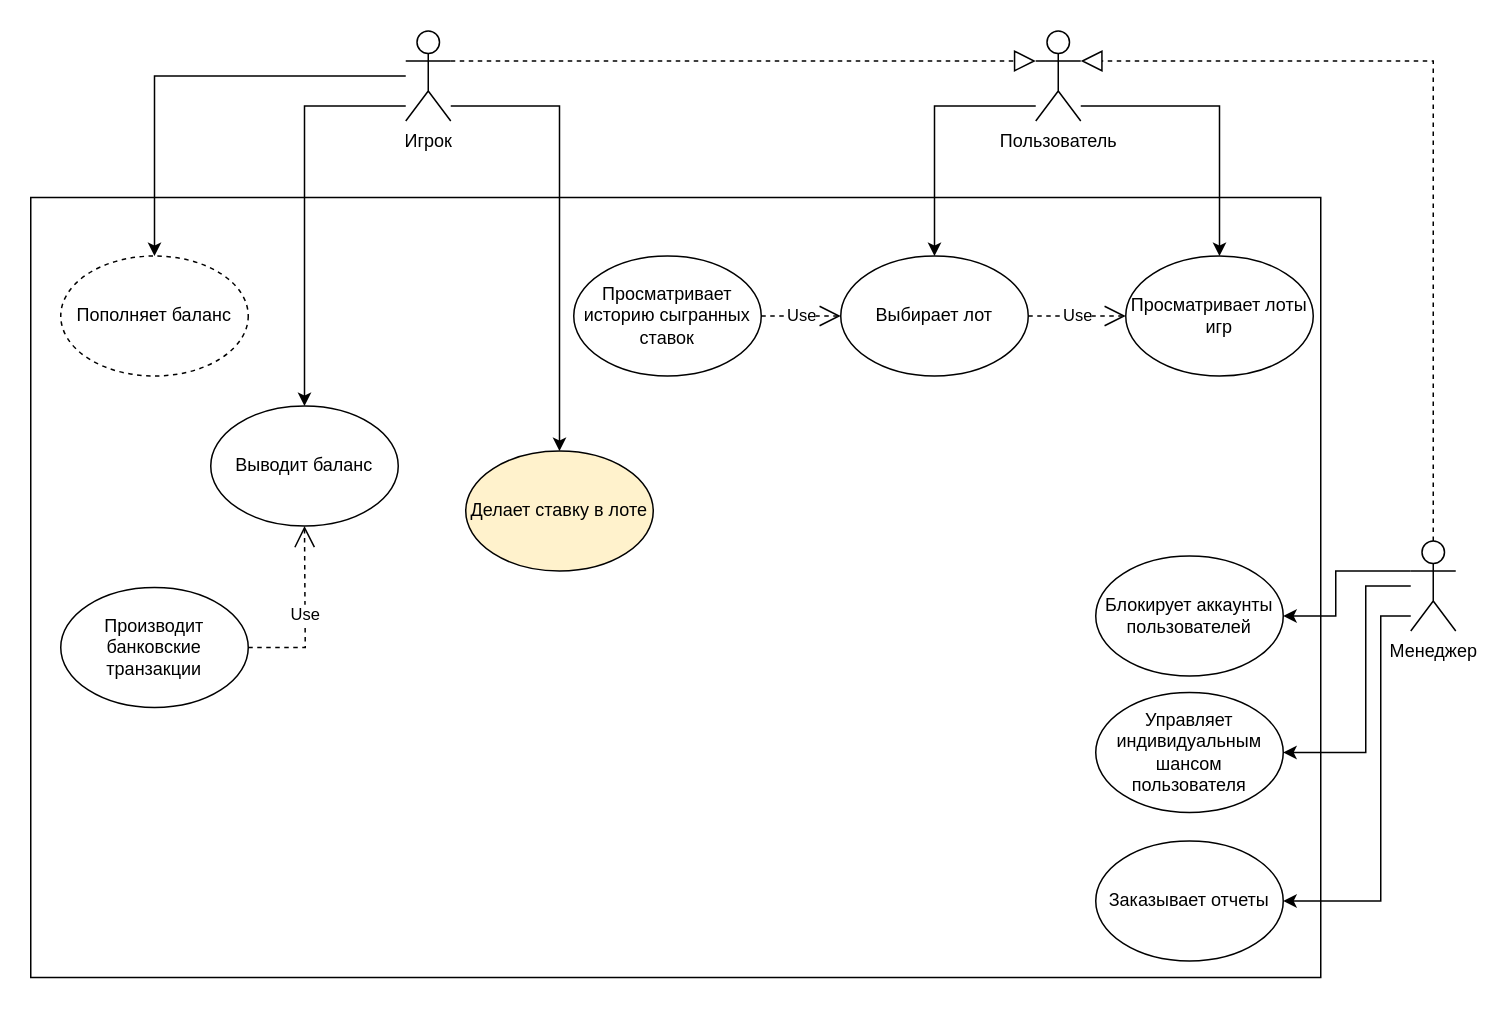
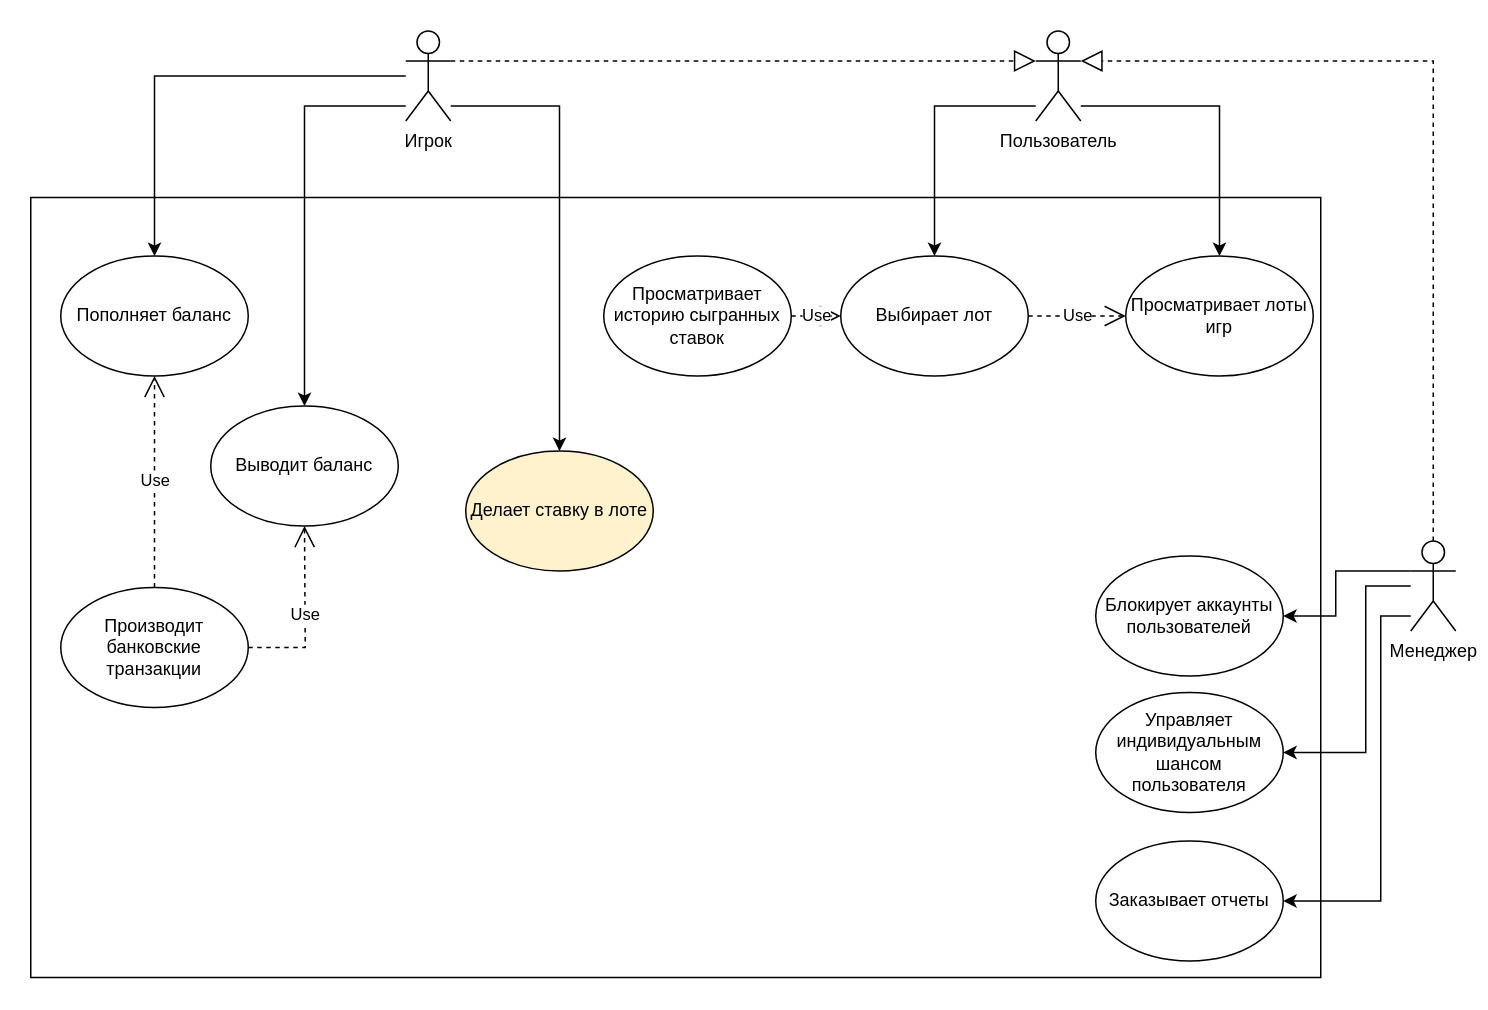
- <mxCell id="14" value="Пополняет баланс" style="ellipse;whiteSpace=wrap;html=1;dashed=1;" vertex="1" parent="1"><mxGeometry x="40" y="170" width="125" height="80" as="geometry" /></mxCell>
+ <mxCell id="14" value="Пополняет баланс" style="ellipse;whiteSpace=wrap;html=1;" vertex="1" parent="1"><mxGeometry x="40" y="170" width="125" height="80" as="geometry" /></mxCell>
- <mxCell id="27" value="Просматривает историю сыгранных ставок" style="ellipse;whiteSpace=wrap;html=1;" vertex="1" parent="1"><mxGeometry x="382" y="170" width="125" height="80" as="geometry" /></mxCell>
+ <mxCell id="27" value="Просматривает историю сыгранных ставок" style="ellipse;whiteSpace=wrap;html=1;" vertex="1" parent="1"><mxGeometry x="402" y="170" width="125" height="80" as="geometry" /></mxCell>
+ <mxCell id="16" value="Use" style="endArrow=open;endSize=12;dashed=1;html=1;rounded=0;exitX=0.5;exitY=0;exitDx=0;exitDy=0;entryX=0.5;entryY=1;entryDx=0;entryDy=0;" edge="1" parent="1" source="15" target="14"><mxGeometry width="160" relative="1" as="geometry"><mxPoint x="425" y="220" as="sourcePoint" /><mxPoint x="490" y="220" as="targetPoint" /></mxGeometry></mxCell>
